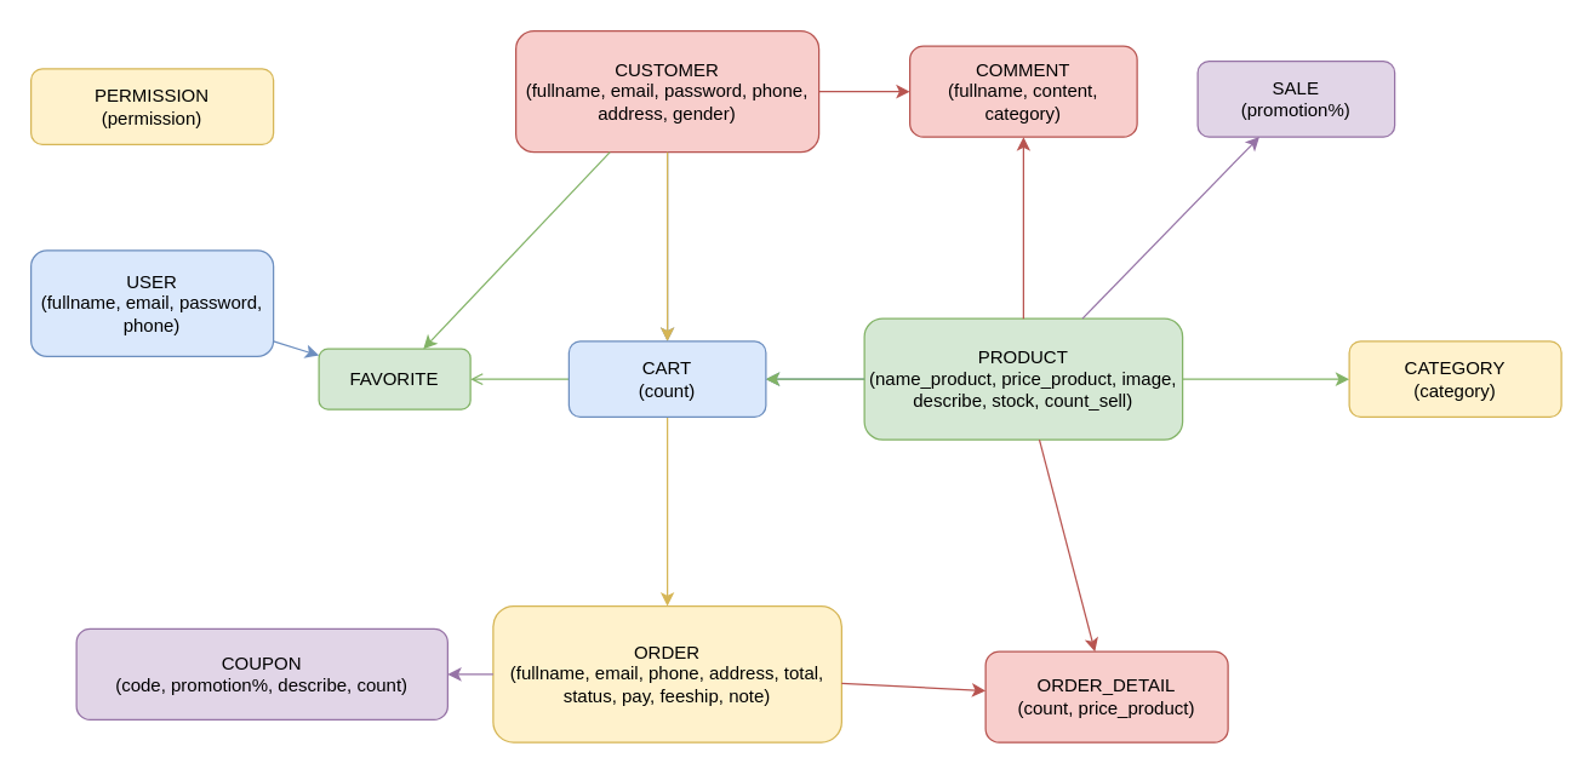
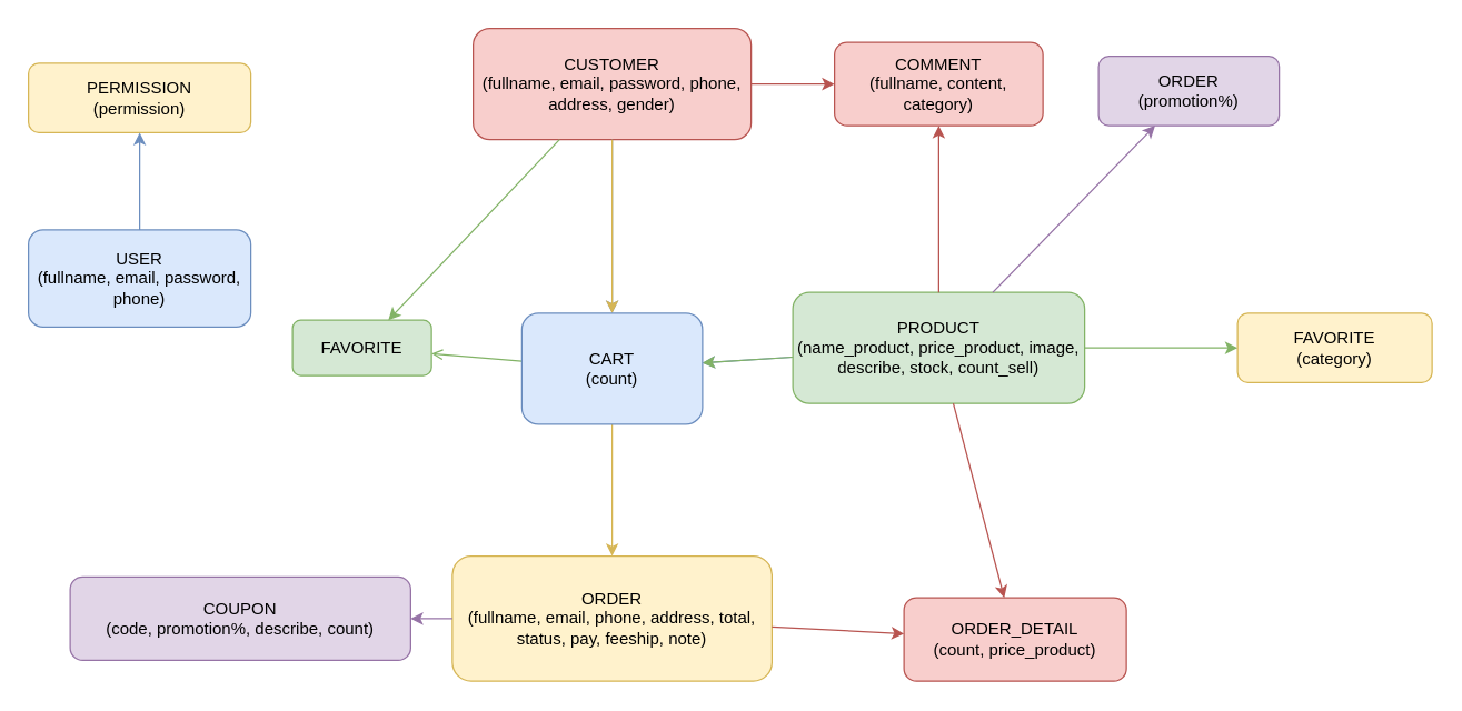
- <mxCell id="7" value="SALE&#10;(promotion%)" style="shape=rectangle;rounded=1;whiteSpace=wrap;fillColor=#e1d5e7;strokeColor=#9673a6;" parent="1" vertex="1"><mxGeometry x="790" y="40" width="130" height="50" as="geometry" /></mxCell>
+ <mxCell id="7" value="ORDER&#10;(promotion%)" style="shape=rectangle;rounded=1;whiteSpace=wrap;fillColor=#e1d5e7;strokeColor=#9673a6;" parent="1" vertex="1"><mxGeometry x="790" y="40" width="130" height="50" as="geometry" /></mxCell>
- <mxCell id="13" style="endArrow=classic;strokeColor=#6c8ebf;" parent="1" source="2" target="9" edge="1"><mxGeometry relative="1" as="geometry" /></mxCell>
+ <mxCell id="13" style="endArrow=classic;strokeColor=#6c8ebf;" parent="1" source="2" target="3" edge="1"><mxGeometry relative="1" as="geometry" /></mxCell>
- <mxCell id="28" value="CART&#10;(count)" style="shape=rectangle;rounded=1;whiteSpace=wrap;fillColor=#dae8fc;strokeColor=#6c8ebf;" parent="1" vertex="1"><mxGeometry x="375" y="225" width="130" height="50" as="geometry" /></mxCell>
+ <mxCell id="28" value="CART&#10;(count)" style="shape=rectangle;rounded=1;whiteSpace=wrap;fillColor=#dae8fc;strokeColor=#6c8ebf;" parent="1" vertex="1"><mxGeometry x="375" y="225" width="130" height="80" as="geometry" /></mxCell>
- <mxCell id="6" value="CATEGORY&#10;(category)" style="shape=rectangle;rounded=1;whiteSpace=wrap;fillColor=#fff2cc;strokeColor=#d6b656;" parent="1" vertex="1"><mxGeometry x="890" y="225" width="140" height="50" as="geometry" /></mxCell>
+ <mxCell id="6" value="FAVORITE&#10;(category)" style="shape=rectangle;rounded=1;whiteSpace=wrap;fillColor=#fff2cc;strokeColor=#d6b656;" parent="1" vertex="1"><mxGeometry x="890" y="225" width="140" height="50" as="geometry" /></mxCell>
